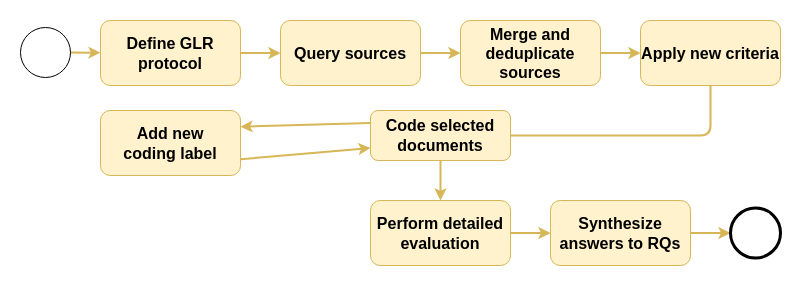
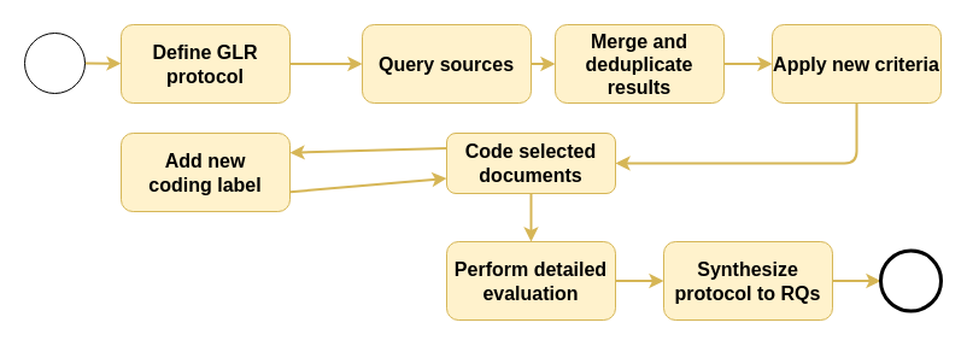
- <mxCell id="5" value="Query sources" style="shape=ext;rounded=1;html=1;whiteSpace=wrap;fillColor=#fff2cc;strokeColor=#d6b656;fontStyle=1;fontSize=16;" parent="1" vertex="1"><mxGeometry x="280" y="20" width="140" height="65" as="geometry" /></mxCell>
+ <mxCell id="5" value="Query sources" style="shape=ext;rounded=1;html=1;whiteSpace=wrap;fillColor=#fff2cc;strokeColor=#d6b656;fontStyle=1;fontSize=16;" parent="1" vertex="1"><mxGeometry x="300" y="20" width="140" height="65" as="geometry" /></mxCell>
- <mxCell id="6" value="Merge and deduplicate sources" style="shape=ext;rounded=1;html=1;whiteSpace=wrap;fillColor=#fff2cc;strokeColor=#d6b656;fontStyle=1;fontSize=16;" parent="1" vertex="1"><mxGeometry x="460" y="20" width="140" height="65" as="geometry" /></mxCell>
+ <mxCell id="6" value="Merge and deduplicate results" style="shape=ext;rounded=1;html=1;whiteSpace=wrap;fillColor=#fff2cc;strokeColor=#d6b656;fontStyle=1;fontSize=16;" parent="1" vertex="1"><mxGeometry x="460" y="20" width="140" height="65" as="geometry" /></mxCell>
- <mxCell id="13" value="" style="rounded=1;orthogonalLoop=1;jettySize=auto;html=1;fontSize=16;fillColor=#fff2cc;strokeColor=#d6b656;strokeWidth=2;exitX=0.5;exitY=1;exitDx=0;exitDy=0;edgeStyle=orthogonalEdgeStyle;entryX=1;entryY=0.5;entryDx=0;entryDy=0;endArrow=none;" parent="1" source="7" target="8" edge="1"><mxGeometry relative="1" as="geometry"><mxPoint x="640" y="152" as="sourcePoint" /><mxPoint x="550" y="100" as="targetPoint" /></mxGeometry></mxCell>
+ <mxCell id="13" value="" style="rounded=1;orthogonalLoop=1;jettySize=auto;html=1;fontSize=16;fillColor=#fff2cc;strokeColor=#d6b656;strokeWidth=2;exitX=0.5;exitY=1;exitDx=0;exitDy=0;edgeStyle=orthogonalEdgeStyle;entryX=1;entryY=0.5;entryDx=0;entryDy=0;" parent="1" source="7" target="8" edge="1"><mxGeometry relative="1" as="geometry"><mxPoint x="640" y="152" as="sourcePoint" /><mxPoint x="550" y="100" as="targetPoint" /></mxGeometry></mxCell>
- <mxCell id="16" value="Synthesize answers to RQs" style="shape=ext;rounded=1;html=1;whiteSpace=wrap;fillColor=#fff2cc;strokeColor=#d6b656;fontStyle=1;fontSize=16;" parent="1" vertex="1"><mxGeometry x="550" y="200" width="140" height="65" as="geometry" /></mxCell>
+ <mxCell id="16" value="Synthesize protocol to RQs" style="shape=ext;rounded=1;html=1;whiteSpace=wrap;fillColor=#fff2cc;strokeColor=#d6b656;fontStyle=1;fontSize=16;" parent="1" vertex="1"><mxGeometry x="550" y="200" width="140" height="65" as="geometry" /></mxCell>
